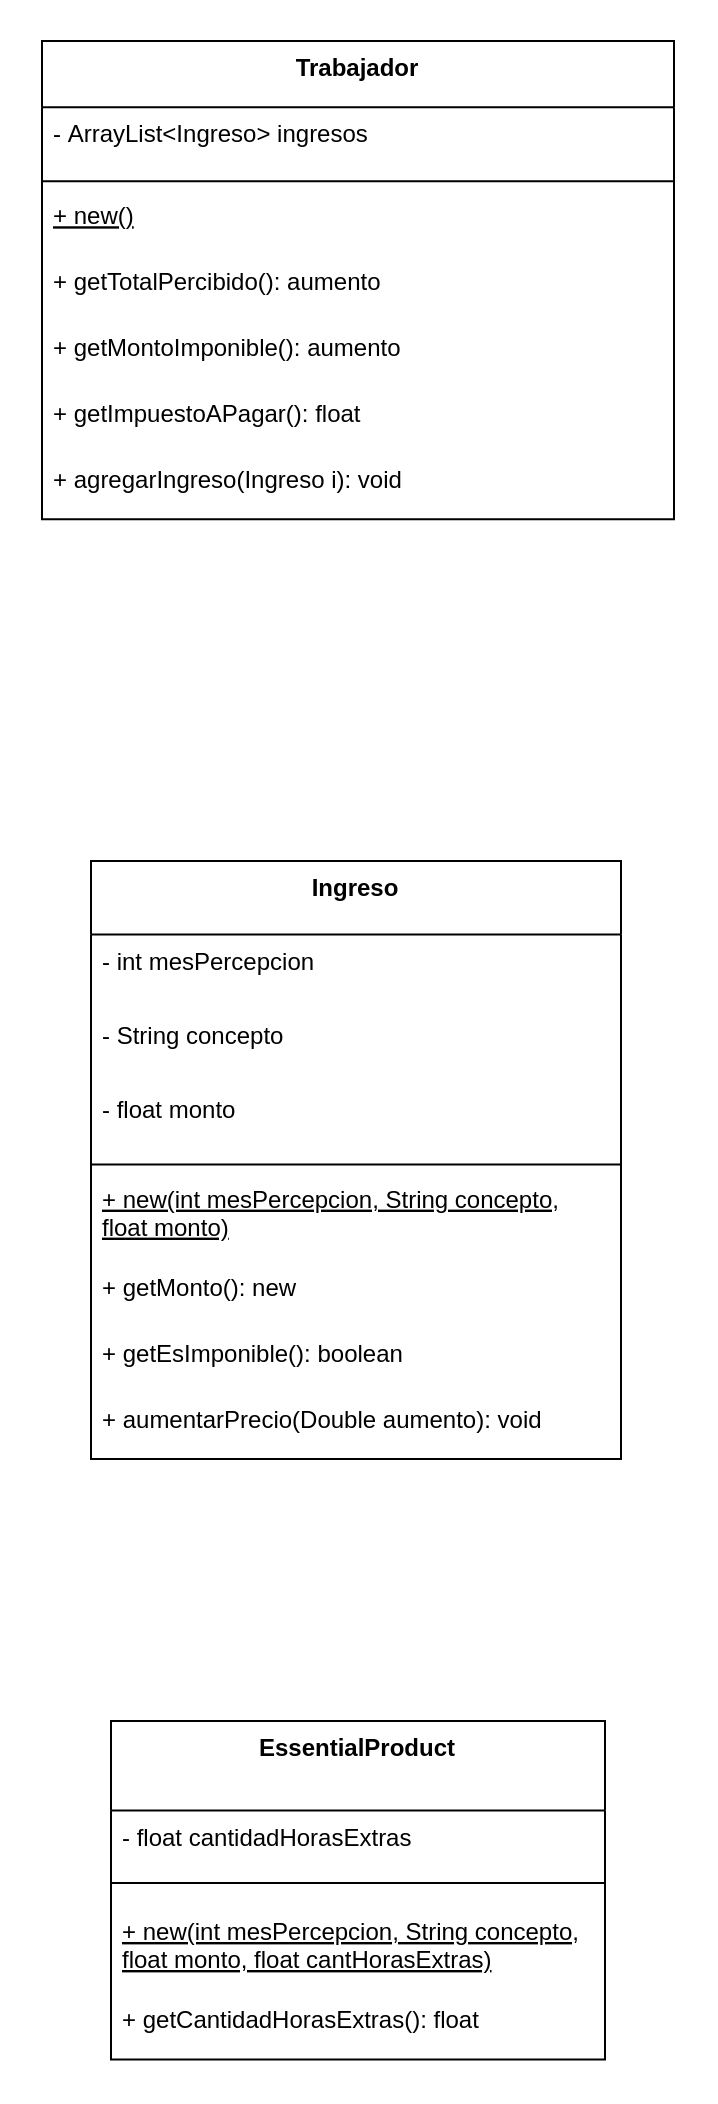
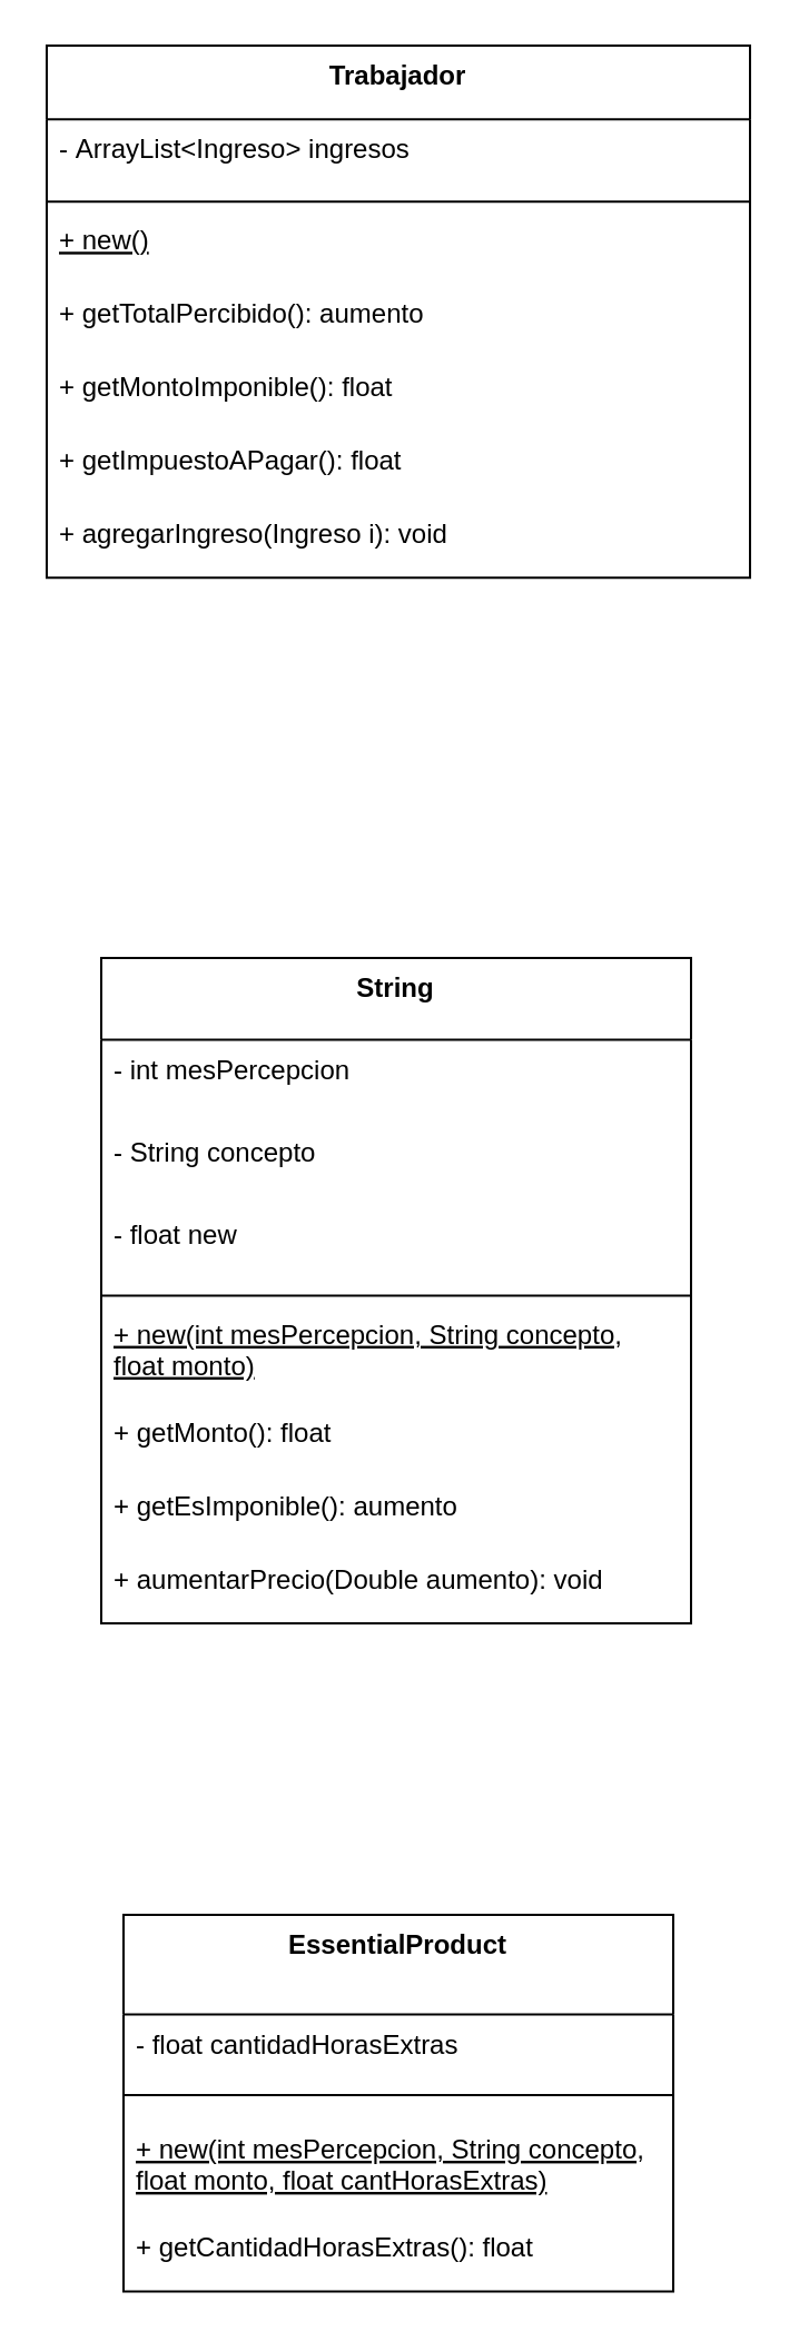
- <mxCell id="7" value="+ getMontoImponible(): aumento" style="text;strokeColor=none;fillColor=none;align=left;verticalAlign=top;spacingLeft=4;spacingRight=4;overflow=hidden;rotatable=0;points=[[0,0.5],[1,0.5]];portConstraint=eastwest;" vertex="1" parent="2"><mxGeometry y="140.143" width="316" height="33" as="geometry" /></mxCell>
+ <mxCell id="7" value="+ getMontoImponible(): float" style="text;strokeColor=none;fillColor=none;align=left;verticalAlign=top;spacingLeft=4;spacingRight=4;overflow=hidden;rotatable=0;points=[[0,0.5],[1,0.5]];portConstraint=eastwest;" vertex="1" parent="2"><mxGeometry y="140.143" width="316" height="33" as="geometry" /></mxCell>
- <mxCell id="10" value="Ingreso" style="swimlane;fontStyle=1;align=center;verticalAlign=top;childLayout=stackLayout;horizontal=1;startSize=36.8;horizontalStack=0;resizeParent=1;resizeParentMax=0;resizeLast=0;collapsible=0;marginBottom=0;" parent="1" vertex="1"><mxGeometry x="45" y="430" width="265" height="299" as="geometry" /></mxCell>
+ <mxCell id="10" value="String" style="swimlane;fontStyle=1;align=center;verticalAlign=top;childLayout=stackLayout;horizontal=1;startSize=36.8;horizontalStack=0;resizeParent=1;resizeParentMax=0;resizeLast=0;collapsible=0;marginBottom=0;" parent="1" vertex="1"><mxGeometry x="45" y="430" width="265" height="299" as="geometry" /></mxCell>
- <mxCell id="13" value="- float monto" style="text;strokeColor=none;fillColor=none;align=left;verticalAlign=top;spacingLeft=4;spacingRight=4;overflow=hidden;rotatable=0;points=[[0,0.5],[1,0.5]];portConstraint=eastwest;" parent="10" vertex="1"><mxGeometry y="110.8" width="265" height="37" as="geometry" /></mxCell>
+ <mxCell id="13" value="- float new" style="text;strokeColor=none;fillColor=none;align=left;verticalAlign=top;spacingLeft=4;spacingRight=4;overflow=hidden;rotatable=0;points=[[0,0.5],[1,0.5]];portConstraint=eastwest;" parent="10" vertex="1"><mxGeometry y="110.8" width="265" height="37" as="geometry" /></mxCell>
- <mxCell id="16" value="+ getMonto(): new" style="text;strokeColor=none;fillColor=none;align=left;verticalAlign=top;spacingLeft=4;spacingRight=4;overflow=hidden;rotatable=0;points=[[0,0.5],[1,0.5]];portConstraint=eastwest;" vertex="1" parent="10"><mxGeometry y="200" width="265" height="33" as="geometry" /></mxCell>
+ <mxCell id="16" value="+ getMonto(): float" style="text;strokeColor=none;fillColor=none;align=left;verticalAlign=top;spacingLeft=4;spacingRight=4;overflow=hidden;rotatable=0;points=[[0,0.5],[1,0.5]];portConstraint=eastwest;" vertex="1" parent="10"><mxGeometry y="200" width="265" height="33" as="geometry" /></mxCell>
- <mxCell id="17" value="+ getEsImponible(): boolean" style="text;strokeColor=none;fillColor=none;align=left;verticalAlign=top;spacingLeft=4;spacingRight=4;overflow=hidden;rotatable=0;points=[[0,0.5],[1,0.5]];portConstraint=eastwest;" vertex="1" parent="10"><mxGeometry y="233" width="265" height="33" as="geometry" /></mxCell>
+ <mxCell id="17" value="+ getEsImponible(): aumento" style="text;strokeColor=none;fillColor=none;align=left;verticalAlign=top;spacingLeft=4;spacingRight=4;overflow=hidden;rotatable=0;points=[[0,0.5],[1,0.5]];portConstraint=eastwest;" vertex="1" parent="10"><mxGeometry y="233" width="265" height="33" as="geometry" /></mxCell>
